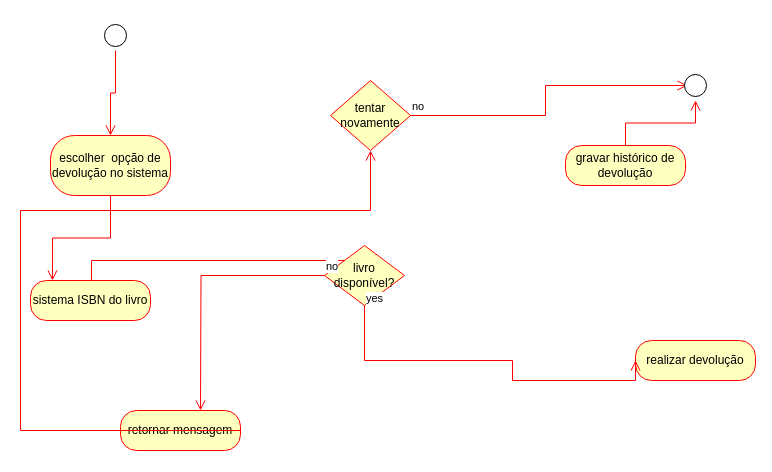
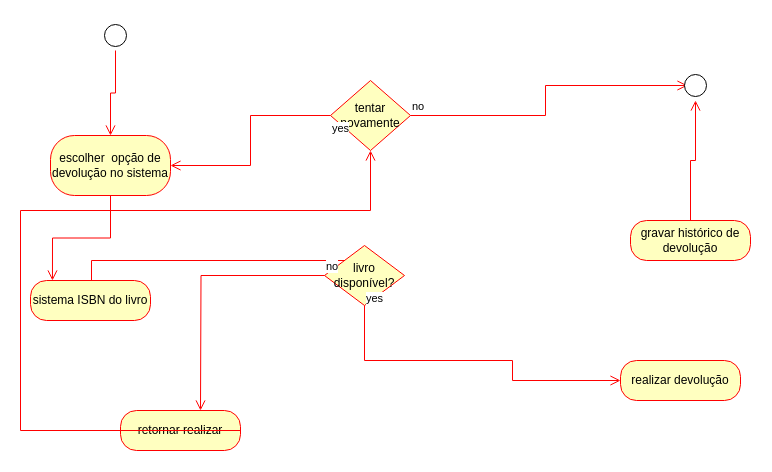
+ <mxCell id="11" value="yes" style="edgeStyle=orthogonalEdgeStyle;html=1;align=left;verticalAlign=top;endArrow=open;endSize=8;strokeColor=#ff0000;rounded=0;entryX=1;entryY=0.5;entryDx=0;entryDy=0;" edge="1" source="9" parent="1" target="2"><mxGeometry x="-1" relative="1" as="geometry"><mxPoint x="370" y="180" as="targetPoint" /></mxGeometry></mxCell>
- <mxCell id="6" value="gravar histórico de devolução" style="rounded=1;whiteSpace=wrap;html=1;arcSize=40;fontColor=#000000;fillColor=#ffffc0;strokeColor=#ff0000;" vertex="1" parent="1"><mxGeometry x="565" y="145" width="120" height="40" as="geometry" /></mxCell>
+ <mxCell id="6" value="gravar histórico de devolução" style="rounded=1;whiteSpace=wrap;html=1;arcSize=40;fontColor=#000000;fillColor=#ffffc0;strokeColor=#ff0000;" vertex="1" parent="1"><mxGeometry x="630" y="220" width="120" height="40" as="geometry" /></mxCell>
- <mxCell id="8" value="realizar devolução" style="rounded=1;whiteSpace=wrap;html=1;arcSize=40;fontColor=#000000;fillColor=#ffffc0;strokeColor=#ff0000;" vertex="1" parent="1"><mxGeometry x="635" y="340" width="120" height="40" as="geometry" /></mxCell>
+ <mxCell id="8" value="realizar devolução" style="rounded=1;whiteSpace=wrap;html=1;arcSize=40;fontColor=#000000;fillColor=#ffffc0;strokeColor=#ff0000;" vertex="1" parent="1"><mxGeometry x="620" y="360" width="120" height="40" as="geometry" /></mxCell>
- <mxCell id="18" value="retornar mensagem" style="rounded=1;whiteSpace=wrap;html=1;arcSize=40;fontColor=#000000;fillColor=#ffffc0;strokeColor=#ff0000;" vertex="1" parent="1"><mxGeometry x="120" y="410" width="120" height="40" as="geometry" /></mxCell>
+ <mxCell id="18" value="retornar realizar" style="rounded=1;whiteSpace=wrap;html=1;arcSize=40;fontColor=#000000;fillColor=#ffffc0;strokeColor=#ff0000;" vertex="1" parent="1"><mxGeometry x="120" y="410" width="120" height="40" as="geometry" /></mxCell>
